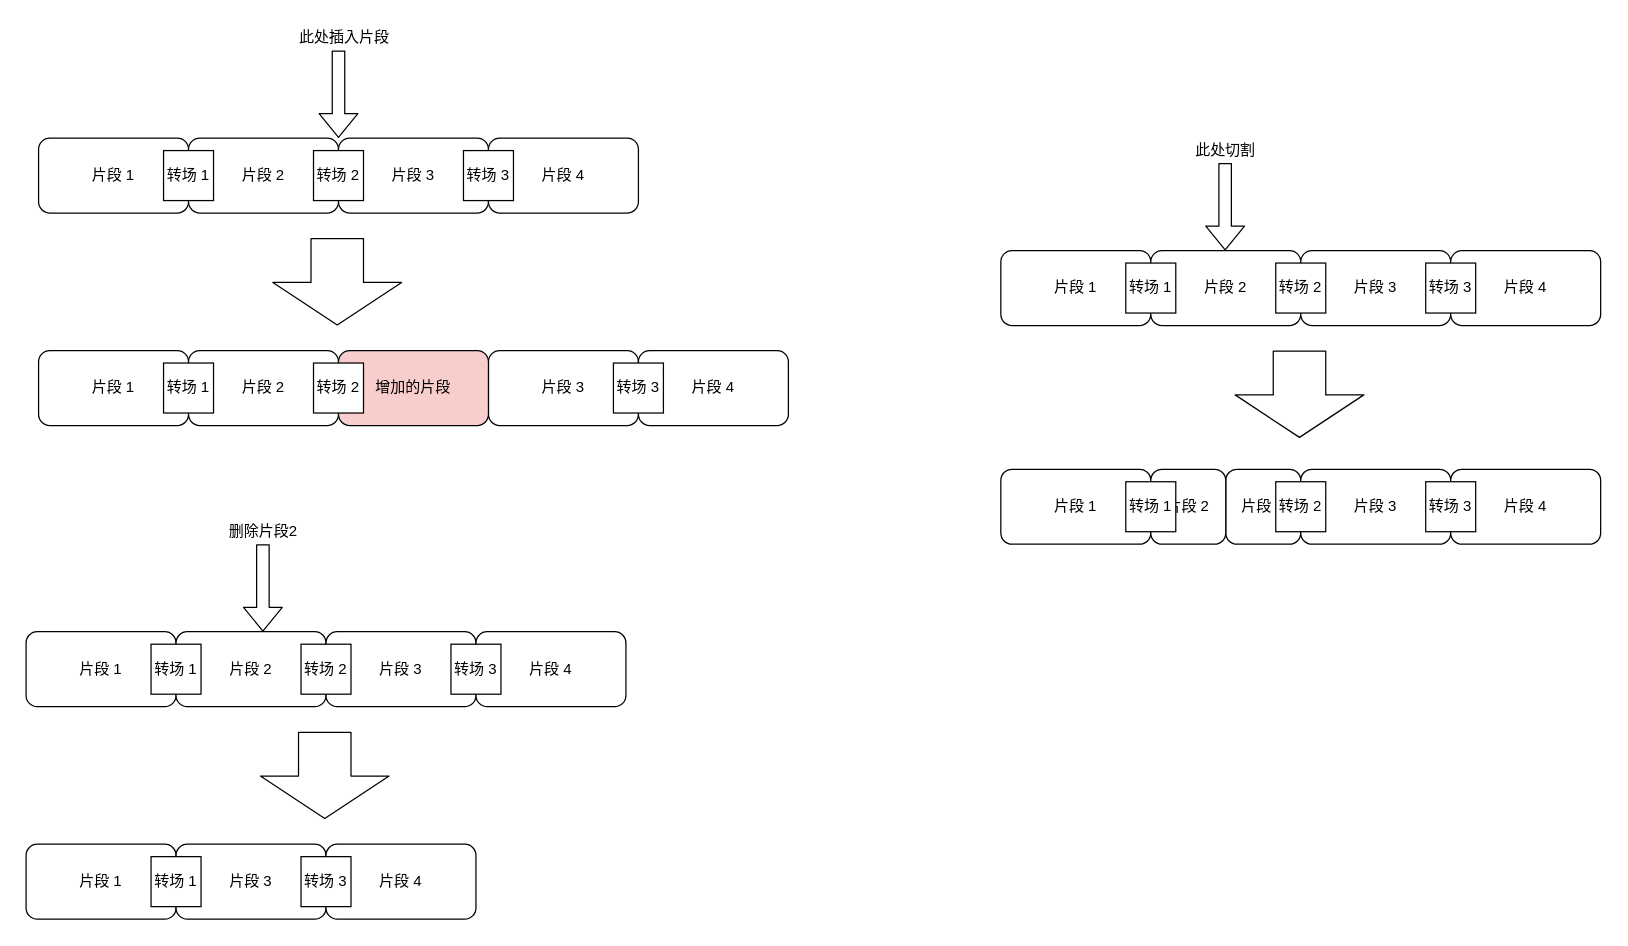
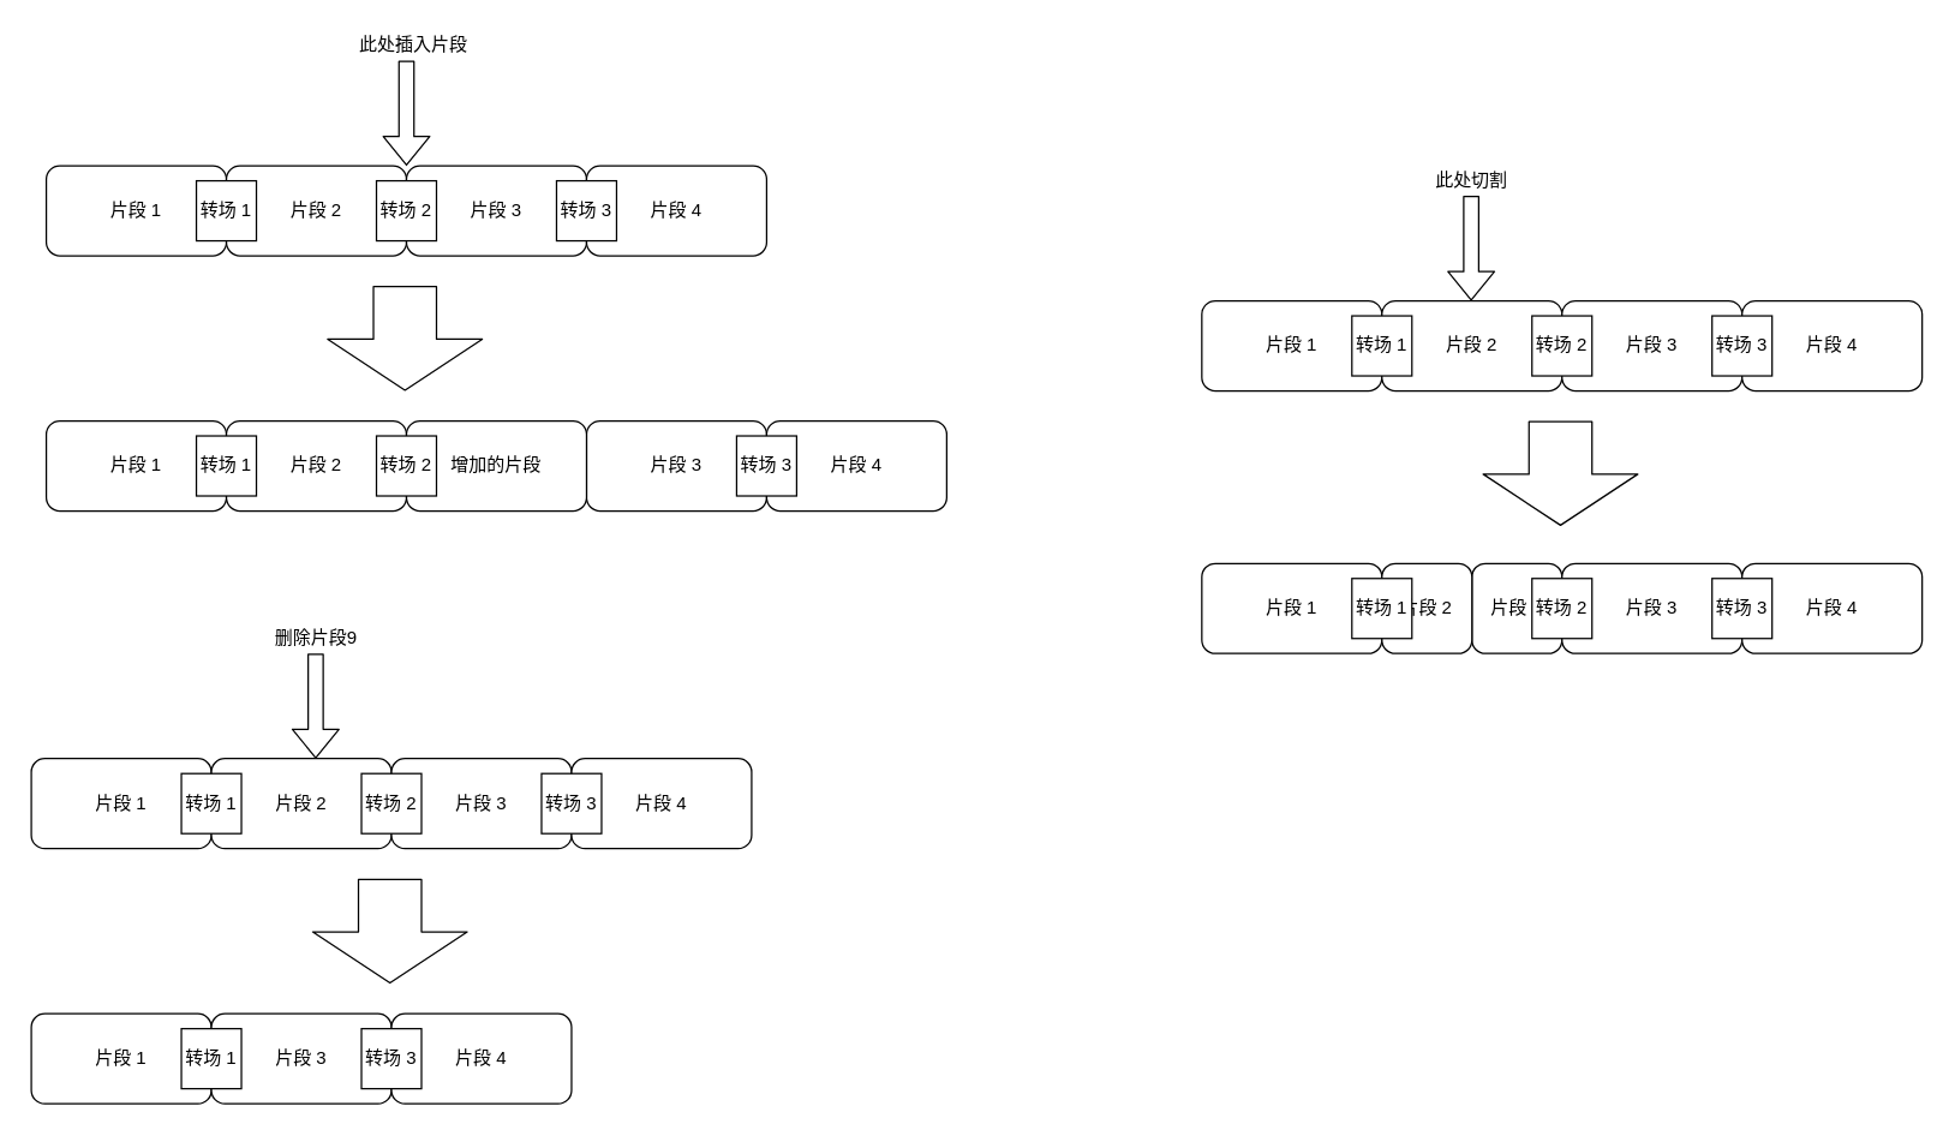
- <mxCell id="19" value="增加的片段" style="rounded=1;whiteSpace=wrap;html=1;fillColor=#f8cecc;" vertex="1" parent="1"><mxGeometry x="270" y="280" width="120" height="60" as="geometry" /></mxCell>
+ <mxCell id="19" value="增加的片段" style="rounded=1;whiteSpace=wrap;html=1;" vertex="1" parent="1"><mxGeometry x="270" y="280" width="120" height="60" as="geometry" /></mxCell>
- <mxCell id="29" value="删除片段2" style="text;html=1;strokeColor=none;fillColor=none;align=center;verticalAlign=middle;whiteSpace=wrap;rounded=0;" vertex="1" parent="1"><mxGeometry x="165" y="415" width="90" height="20" as="geometry" /></mxCell>
+ <mxCell id="29" value="删除片段9" style="text;html=1;strokeColor=none;fillColor=none;align=center;verticalAlign=middle;whiteSpace=wrap;rounded=0;" vertex="1" parent="1"><mxGeometry x="165" y="415" width="90" height="20" as="geometry" /></mxCell>
